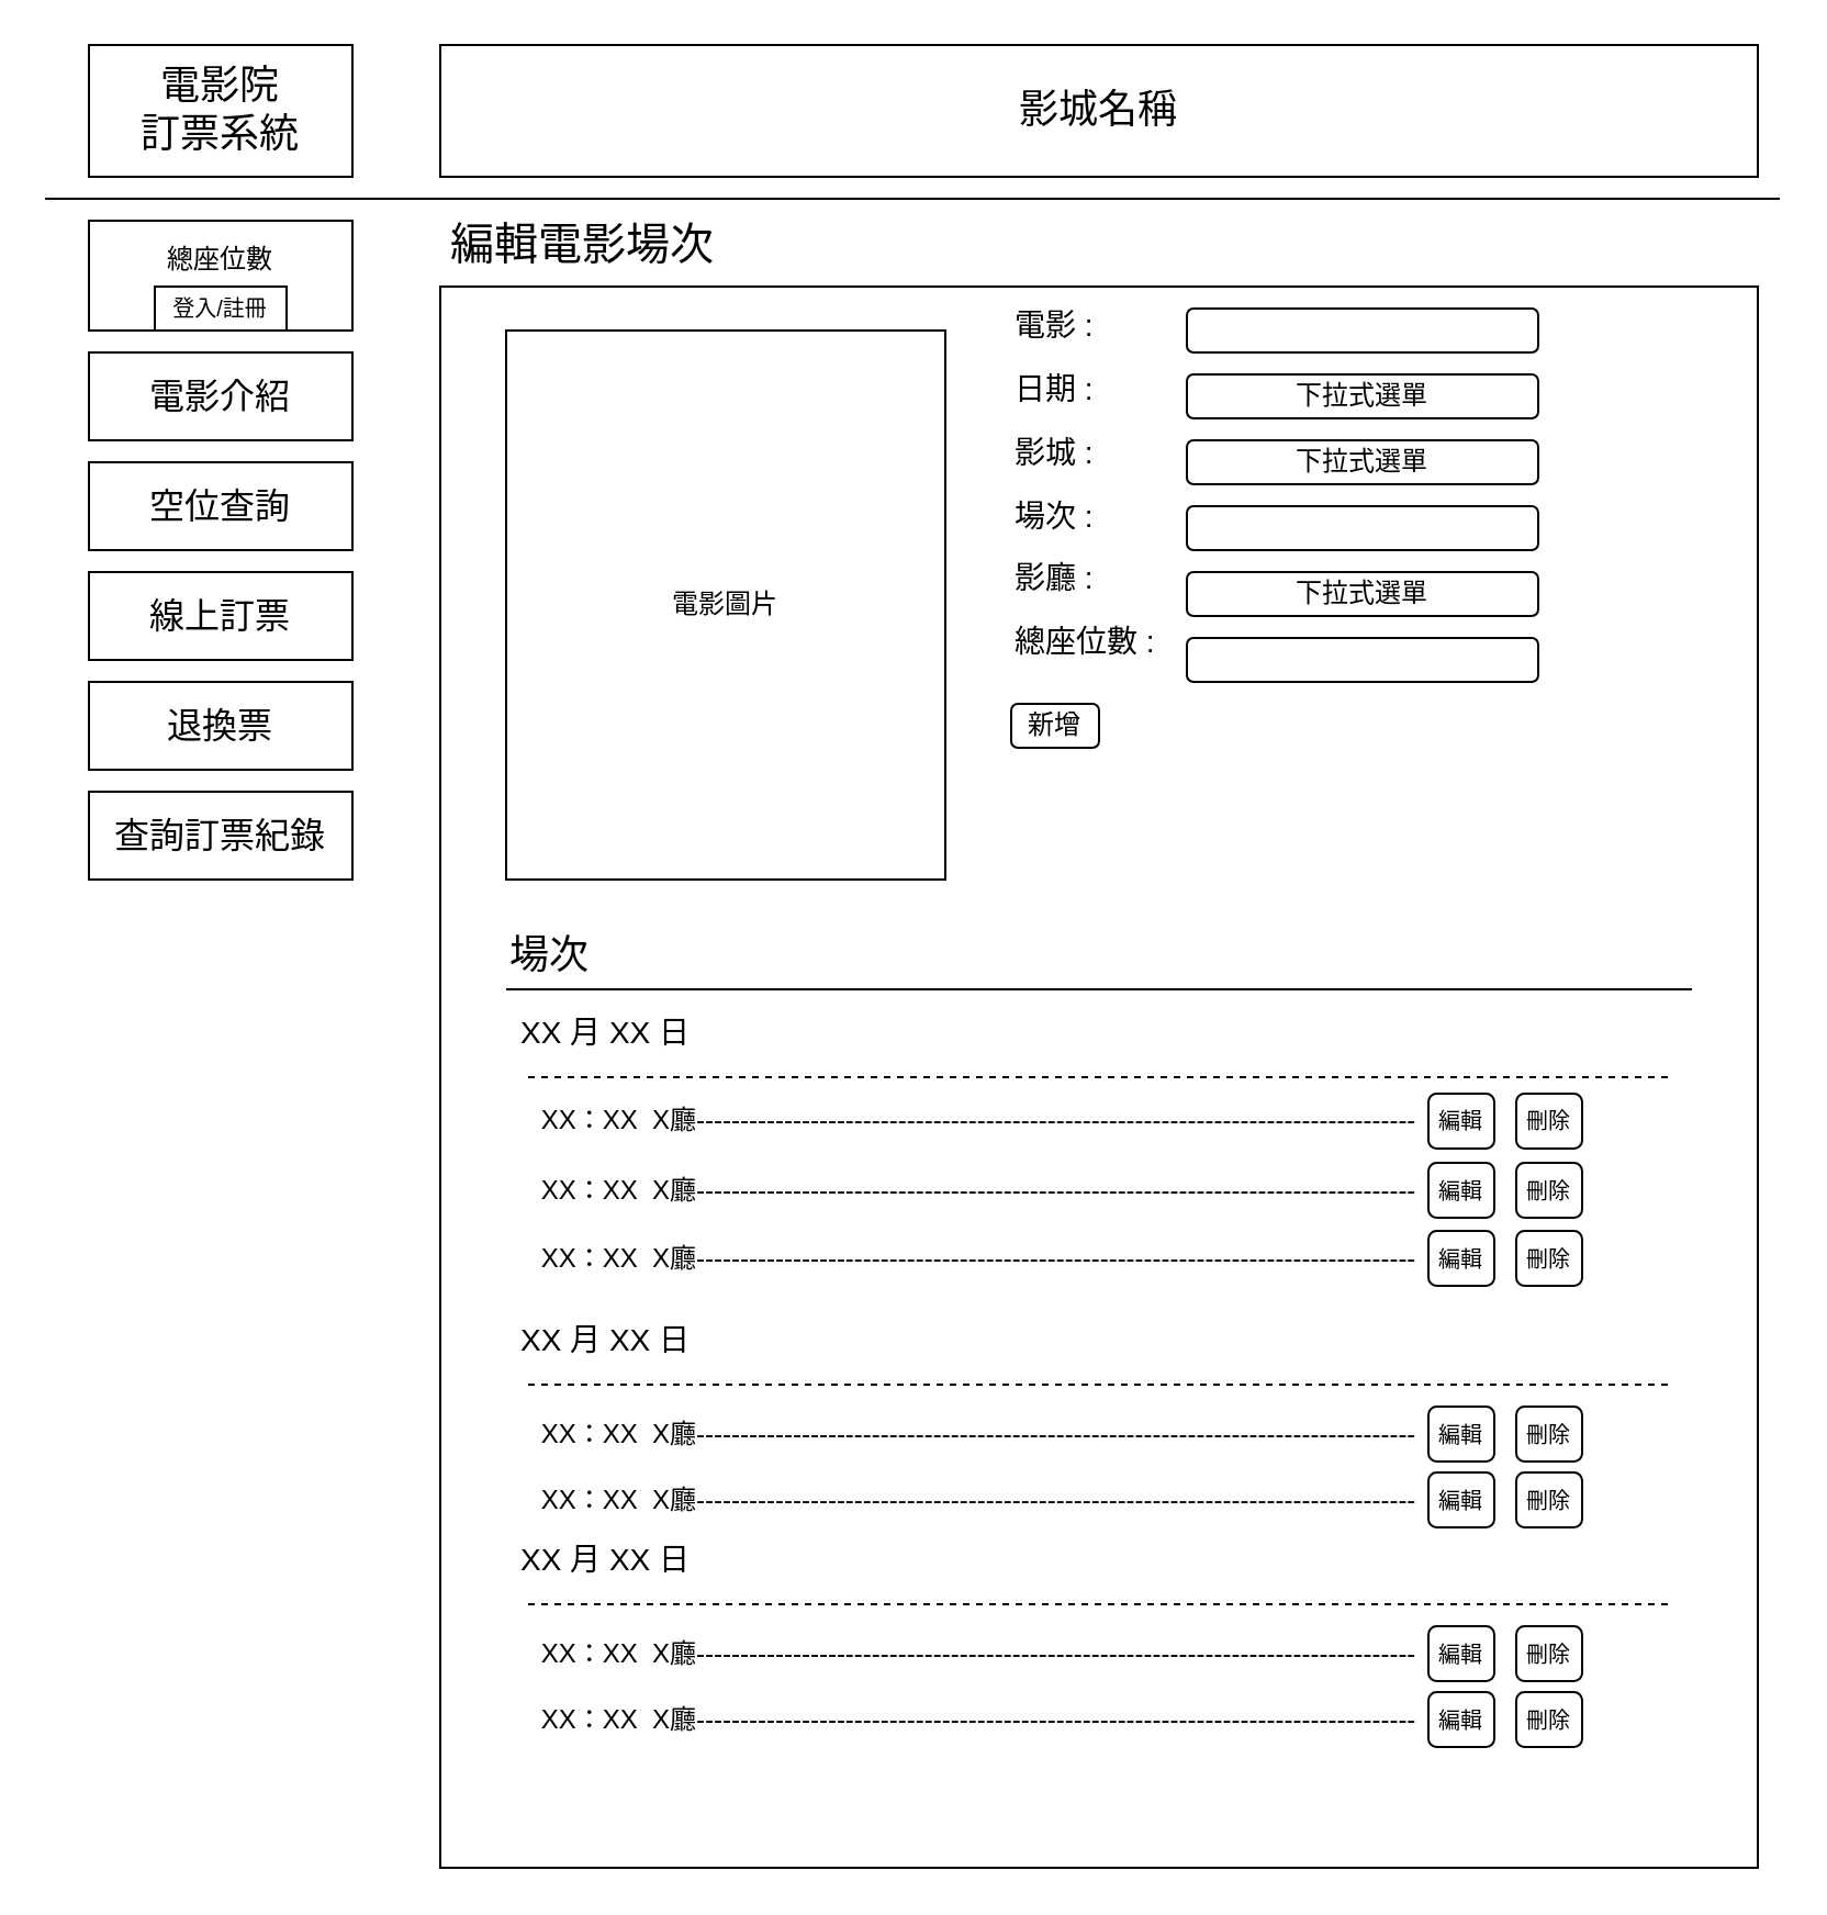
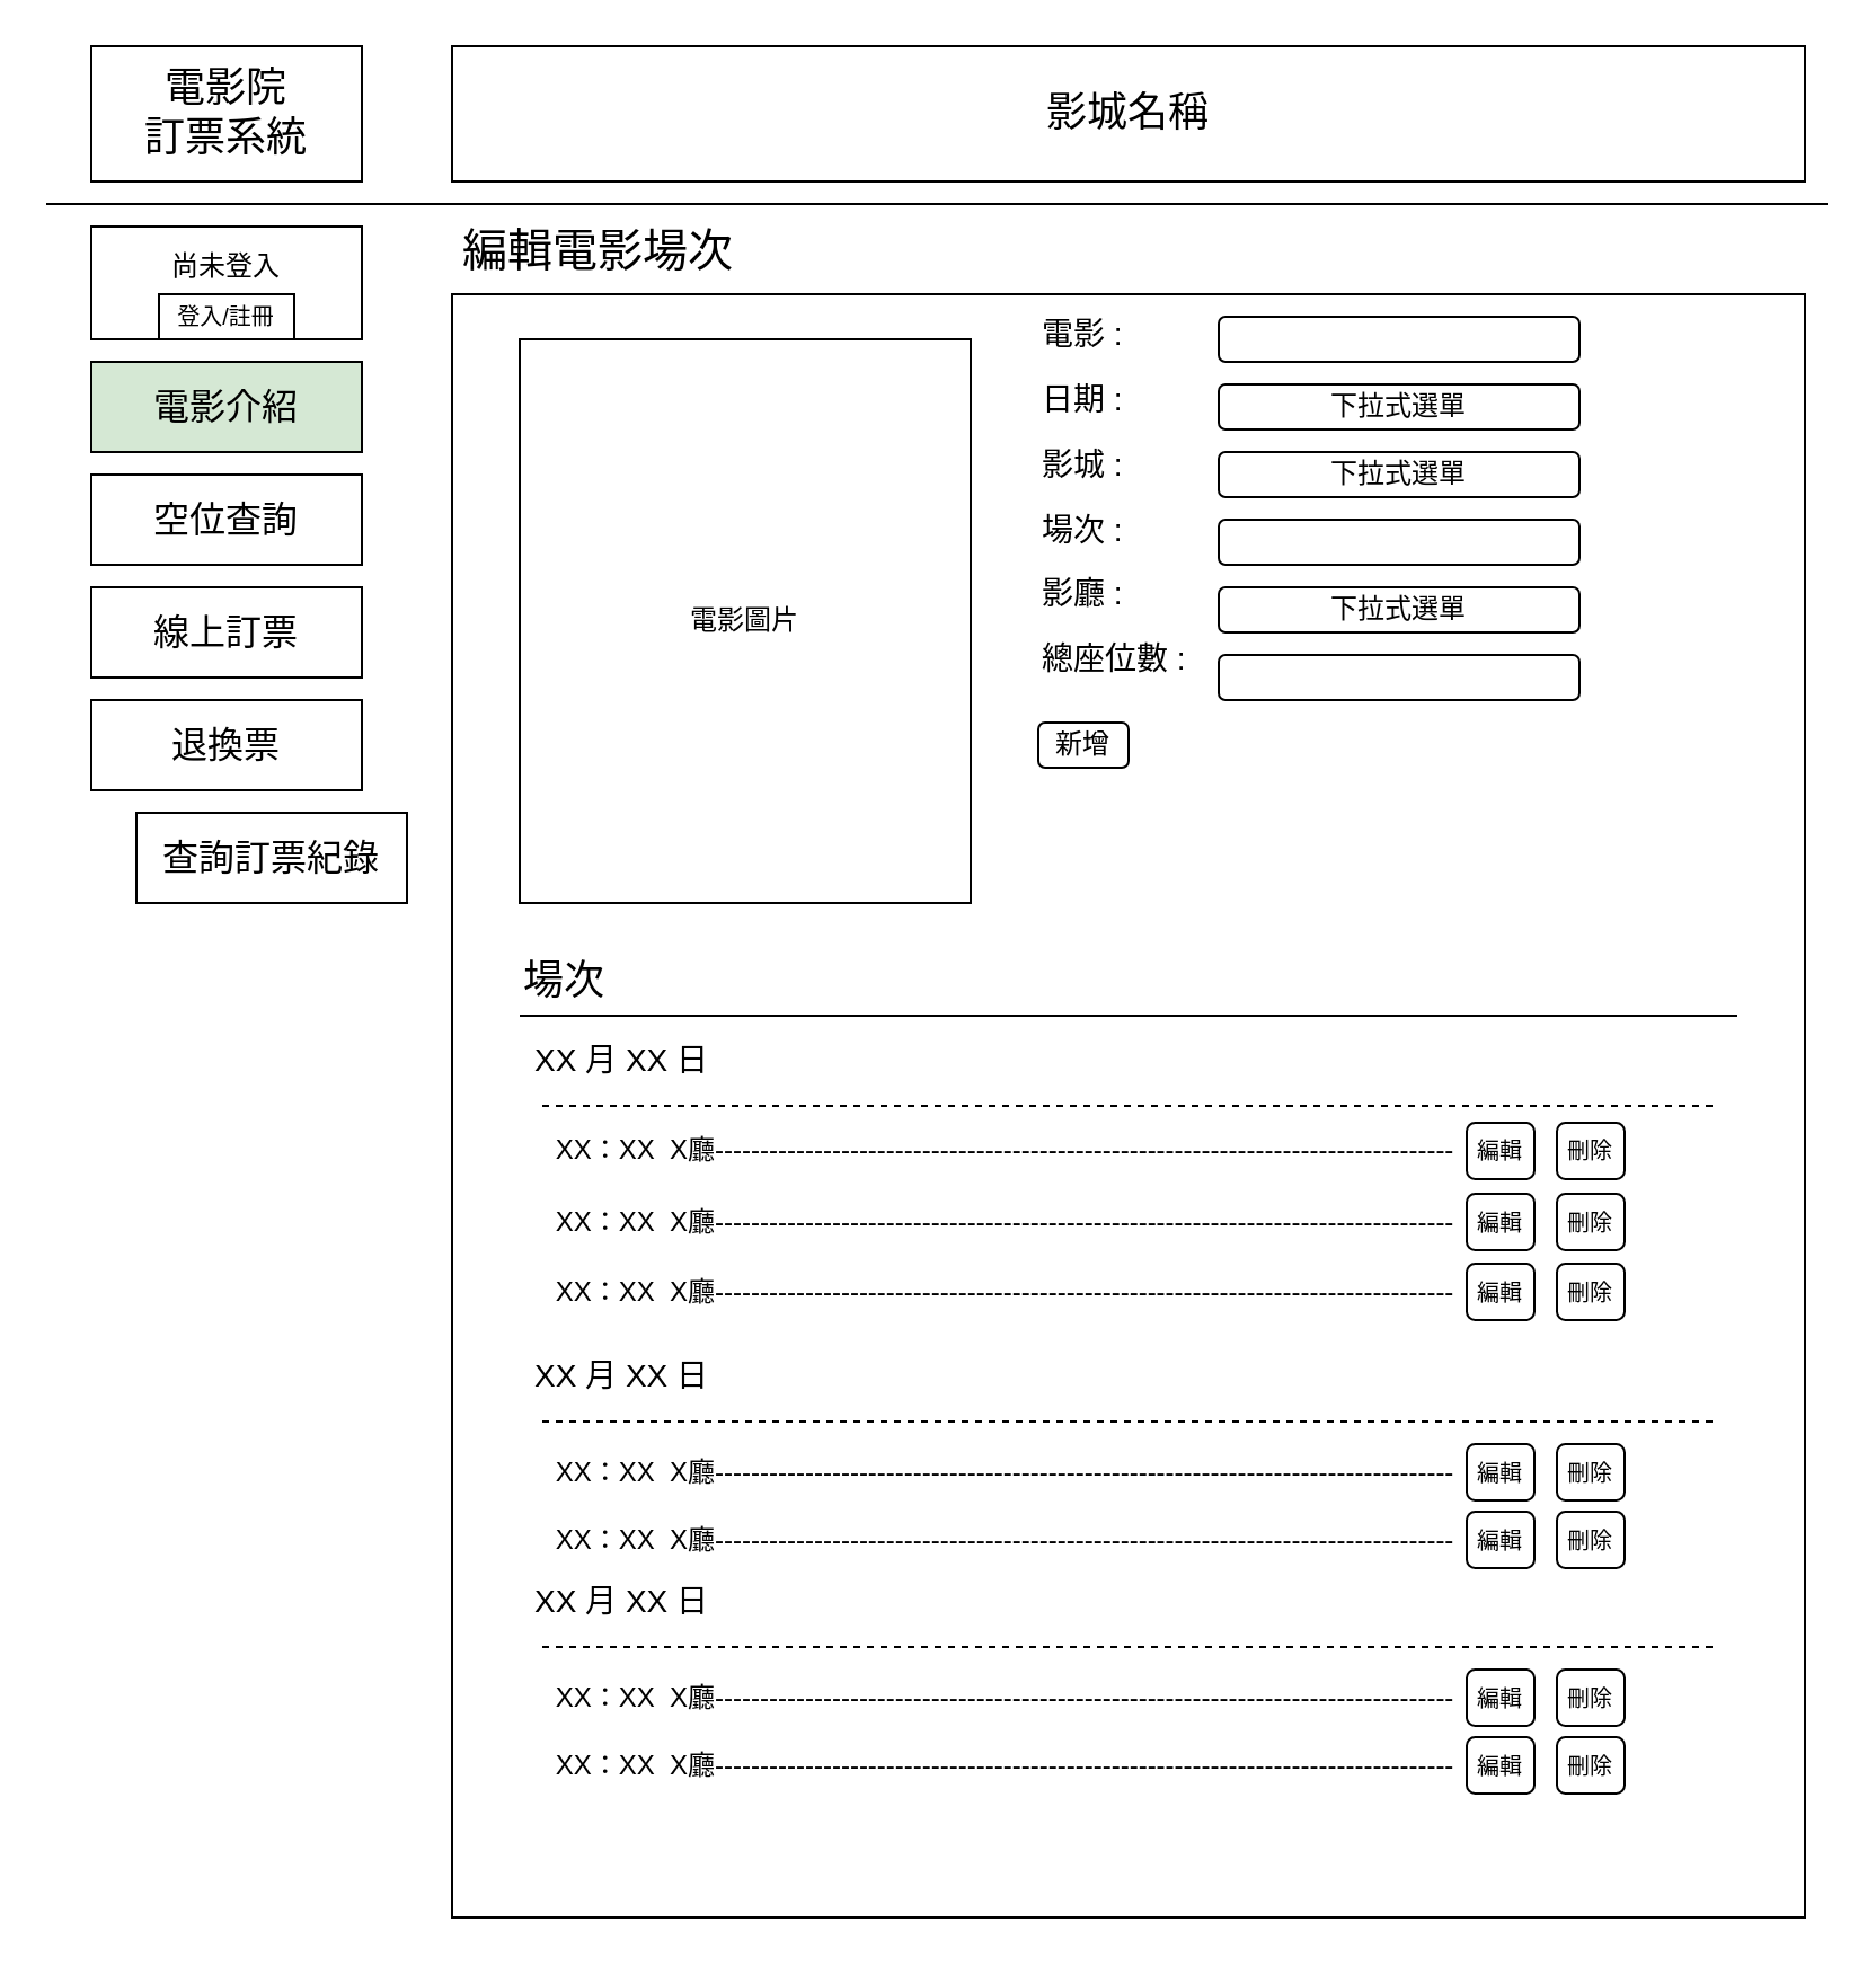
- <mxCell id="7" value="總座位數&lt;br&gt;&amp;nbsp;" style="rounded=0;whiteSpace=wrap;html=1;strokeColor=#000000;align=center;" parent="1" vertex="1"><mxGeometry x="40" y="100" width="120" height="50" as="geometry" /></mxCell>
+ <mxCell id="7" value="尚未登入&lt;br&gt;&amp;nbsp;" style="rounded=0;whiteSpace=wrap;html=1;strokeColor=#000000;align=center;" parent="1" vertex="1"><mxGeometry x="40" y="100" width="120" height="50" as="geometry" /></mxCell>
- <mxCell id="6" value="&lt;font style=&quot;font-size: 16px&quot;&gt;電影介紹&lt;/font&gt;" style="rounded=0;whiteSpace=wrap;html=1;" parent="1" vertex="1"><mxGeometry x="40" y="160" width="120" height="40" as="geometry" /></mxCell>
+ <mxCell id="6" value="&lt;font style=&quot;font-size: 16px&quot;&gt;電影介紹&lt;/font&gt;" style="rounded=0;whiteSpace=wrap;html=1;fillColor=#d5e8d4;" parent="1" vertex="1"><mxGeometry x="40" y="160" width="120" height="40" as="geometry" /></mxCell>
- <mxCell id="12" value="&lt;font style=&quot;font-size: 16px&quot;&gt;查詢訂票紀錄&lt;/font&gt;" style="rounded=0;whiteSpace=wrap;html=1;" parent="1" vertex="1"><mxGeometry x="40" y="360" width="120" height="40" as="geometry" /></mxCell>
+ <mxCell id="12" value="&lt;font style=&quot;font-size: 16px&quot;&gt;查詢訂票紀錄&lt;/font&gt;" style="rounded=0;whiteSpace=wrap;html=1;" parent="1" vertex="1"><mxGeometry x="60" y="360" width="120" height="40" as="geometry" /></mxCell>
